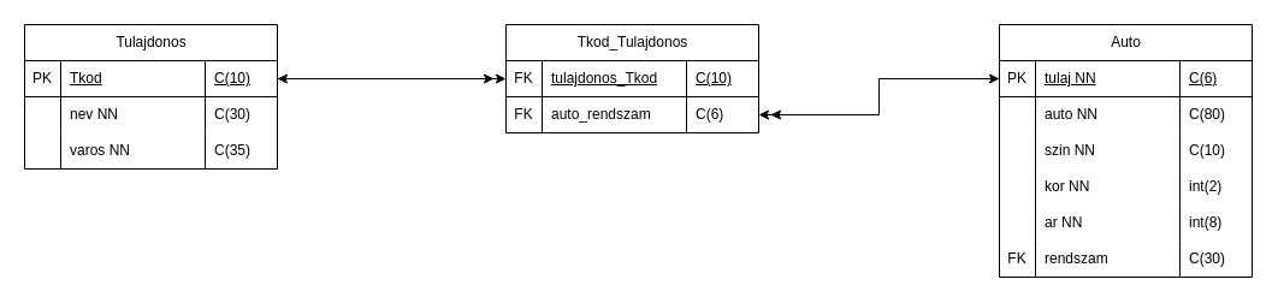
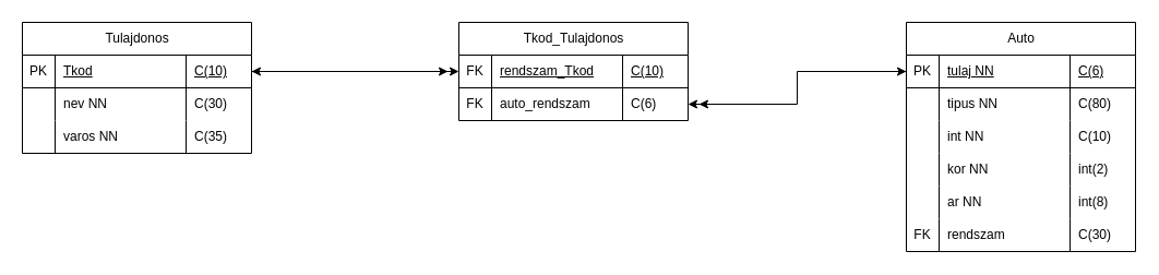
- <mxCell id="43" value="&lt;span style=&quot;font-weight: normal;&quot;&gt;tulajdonos_Tkod&lt;/span&gt;" style="shape=partialRectangle;connectable=0;fillColor=none;top=0;left=0;bottom=0;right=0;align=left;spacingLeft=6;fontStyle=5;overflow=hidden;whiteSpace=wrap;html=1;strokeColor=default;verticalAlign=middle;fontFamily=Helvetica;fontSize=12;fontColor=default;" vertex="1" parent="41"><mxGeometry x="30" width="120" height="30" as="geometry"><mxRectangle width="120" height="30" as="alternateBounds" /></mxGeometry></mxCell>
+ <mxCell id="43" value="&lt;span style=&quot;font-weight: normal;&quot;&gt;rendszam_Tkod&lt;/span&gt;" style="shape=partialRectangle;connectable=0;fillColor=none;top=0;left=0;bottom=0;right=0;align=left;spacingLeft=6;fontStyle=5;overflow=hidden;whiteSpace=wrap;html=1;strokeColor=default;verticalAlign=middle;fontFamily=Helvetica;fontSize=12;fontColor=default;" vertex="1" parent="41"><mxGeometry x="30" width="120" height="30" as="geometry"><mxRectangle width="120" height="30" as="alternateBounds" /></mxGeometry></mxCell>
- <mxCell id="9" value="&lt;span style=&quot;font-weight: 400;&quot;&gt;auto NN&lt;/span&gt;" style="shape=partialRectangle;connectable=0;fillColor=none;top=0;left=0;bottom=0;right=0;align=left;spacingLeft=6;overflow=hidden;whiteSpace=wrap;html=1;strokeColor=default;verticalAlign=middle;fontFamily=Helvetica;fontSize=12;fontColor=default;fontStyle=1;" vertex="1" parent="7"><mxGeometry x="30" width="120" height="30" as="geometry"><mxRectangle width="120" height="30" as="alternateBounds" /></mxGeometry></mxCell>
+ <mxCell id="9" value="&lt;span style=&quot;font-weight: 400;&quot;&gt;tipus NN&lt;/span&gt;" style="shape=partialRectangle;connectable=0;fillColor=none;top=0;left=0;bottom=0;right=0;align=left;spacingLeft=6;overflow=hidden;whiteSpace=wrap;html=1;strokeColor=default;verticalAlign=middle;fontFamily=Helvetica;fontSize=12;fontColor=default;fontStyle=1;" vertex="1" parent="7"><mxGeometry x="30" width="120" height="30" as="geometry"><mxRectangle width="120" height="30" as="alternateBounds" /></mxGeometry></mxCell>
- <mxCell id="13" value="&lt;span style=&quot;font-weight: normal;&quot;&gt;szin NN&lt;/span&gt;" style="shape=partialRectangle;connectable=0;fillColor=none;top=0;left=0;bottom=0;right=0;align=left;spacingLeft=6;overflow=hidden;whiteSpace=wrap;html=1;strokeColor=default;verticalAlign=middle;fontFamily=Helvetica;fontSize=12;fontColor=default;fontStyle=1;" vertex="1" parent="11"><mxGeometry x="30" width="120" height="30" as="geometry"><mxRectangle width="120" height="30" as="alternateBounds" /></mxGeometry></mxCell>
+ <mxCell id="13" value="&lt;span style=&quot;font-weight: normal;&quot;&gt;int NN&lt;/span&gt;" style="shape=partialRectangle;connectable=0;fillColor=none;top=0;left=0;bottom=0;right=0;align=left;spacingLeft=6;overflow=hidden;whiteSpace=wrap;html=1;strokeColor=default;verticalAlign=middle;fontFamily=Helvetica;fontSize=12;fontColor=default;fontStyle=1;" vertex="1" parent="11"><mxGeometry x="30" width="120" height="30" as="geometry"><mxRectangle width="120" height="30" as="alternateBounds" /></mxGeometry></mxCell>
